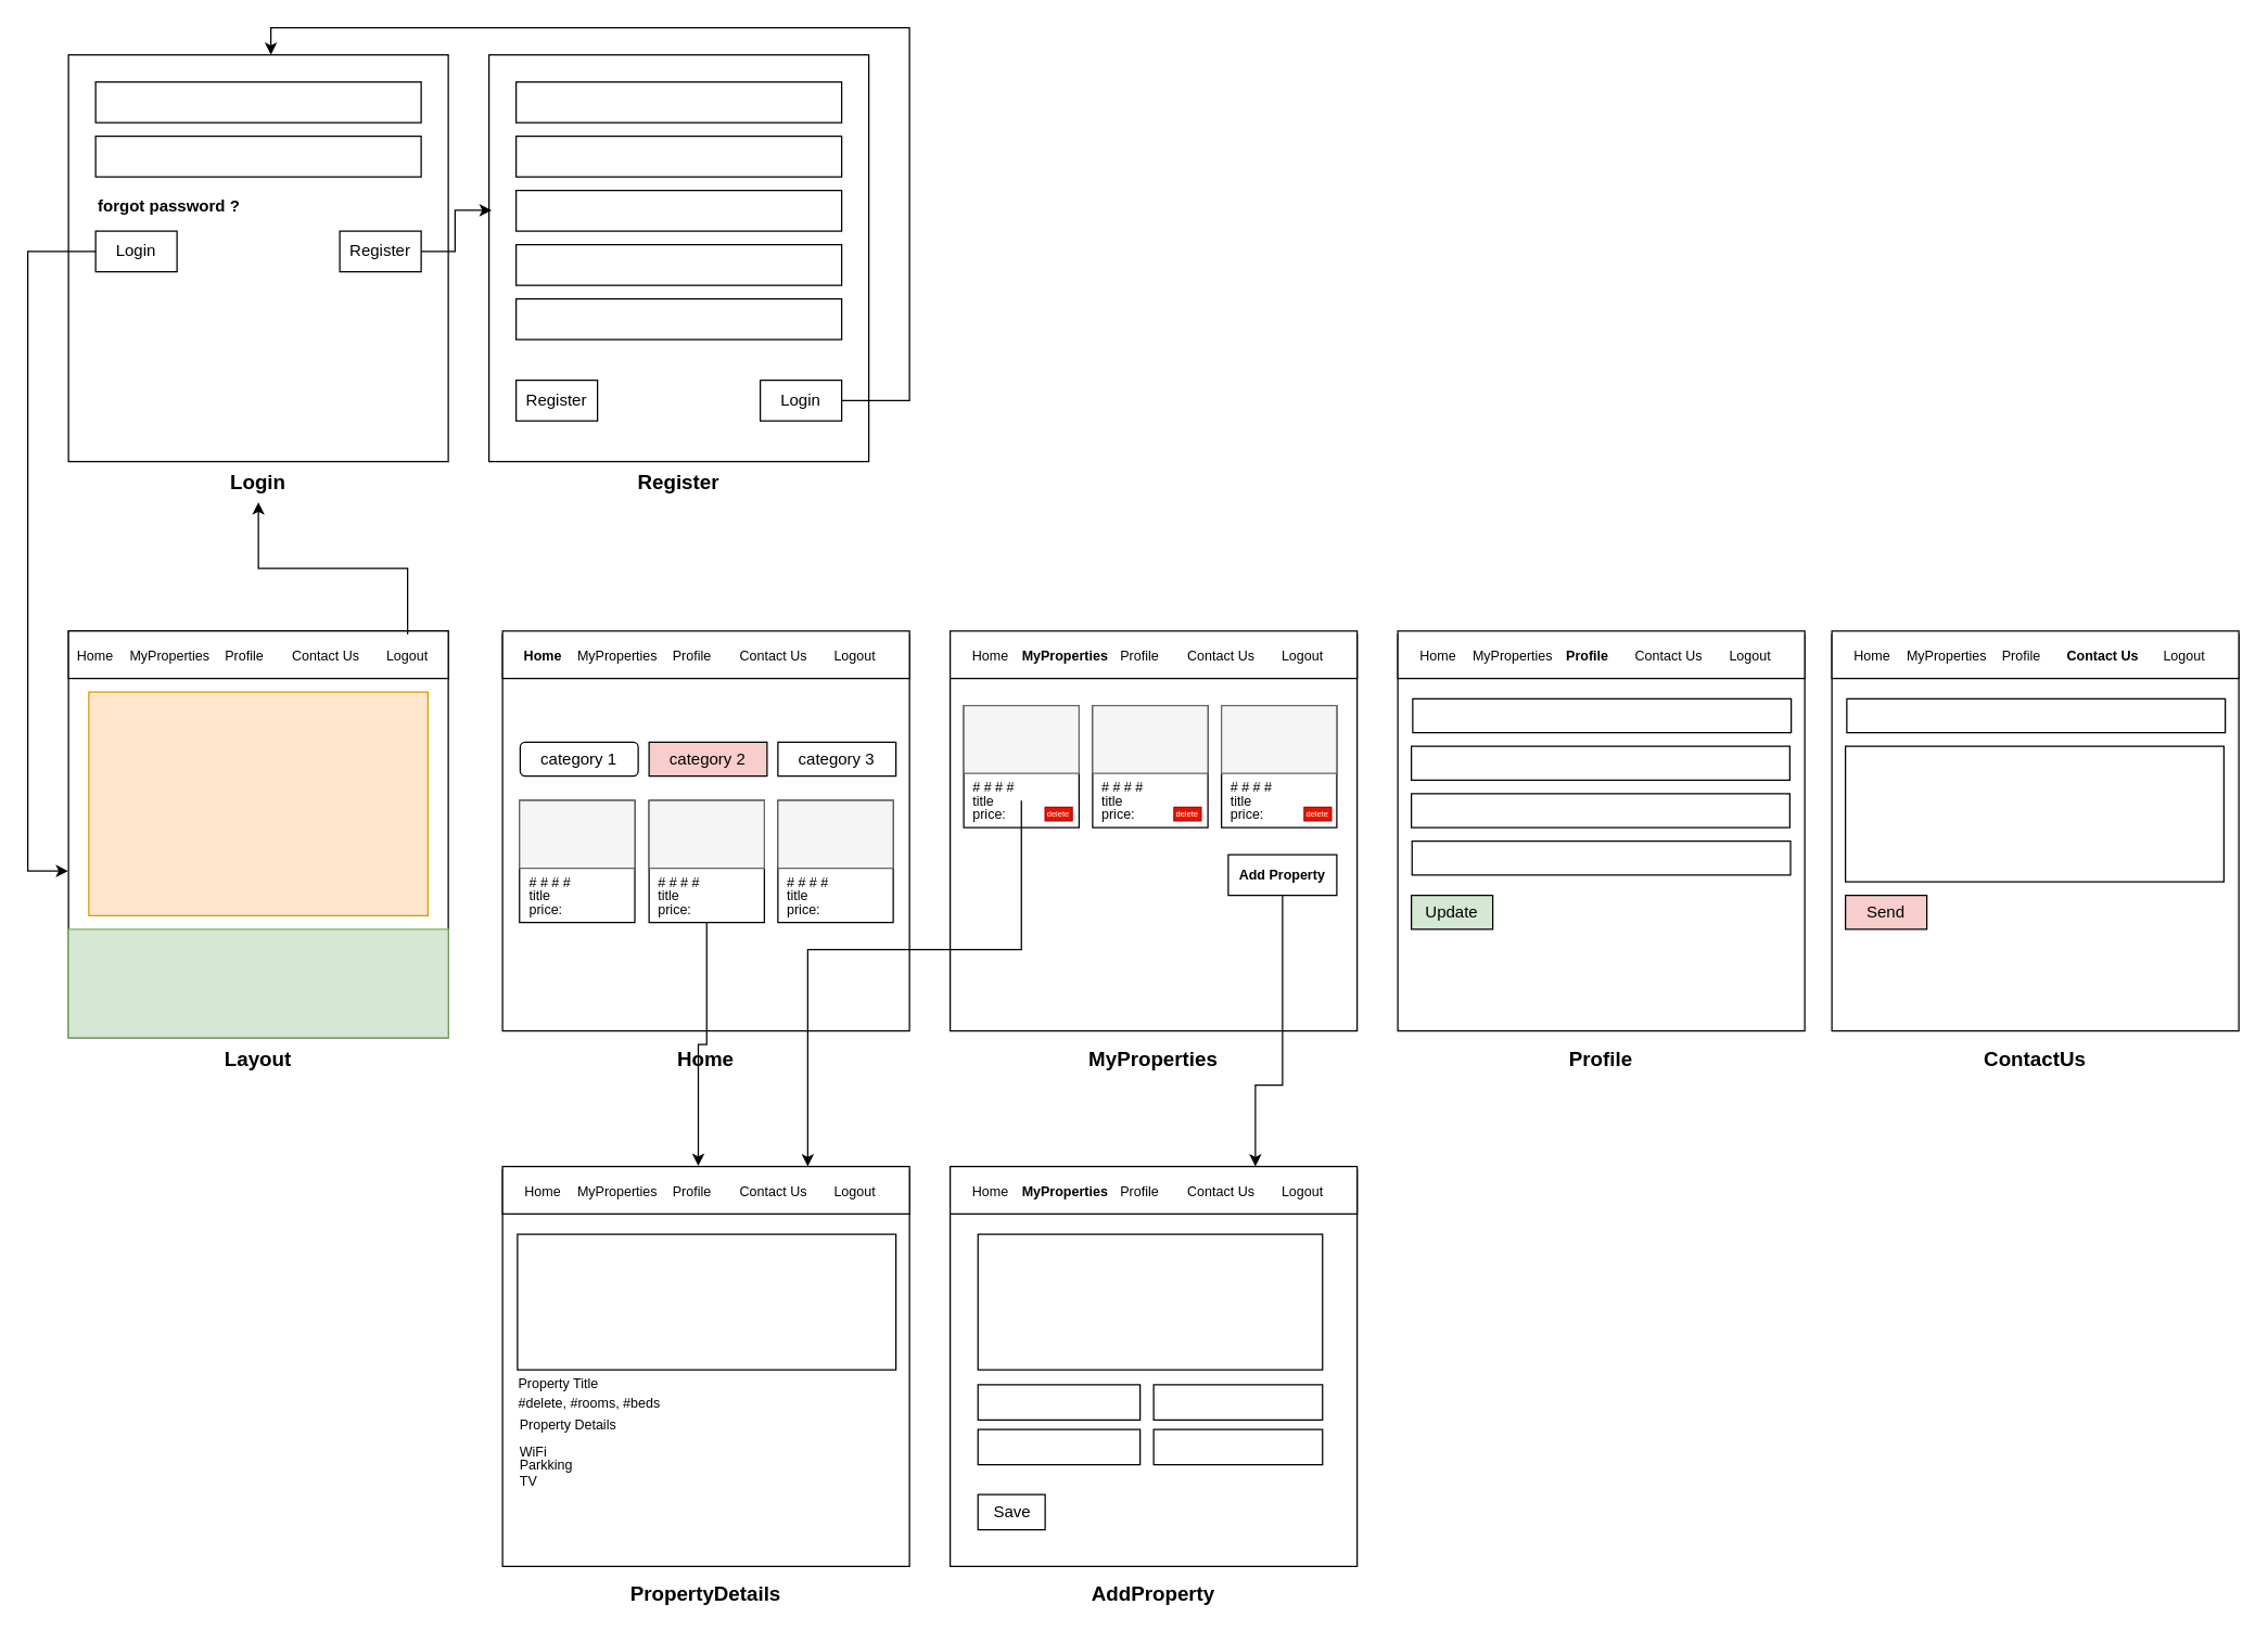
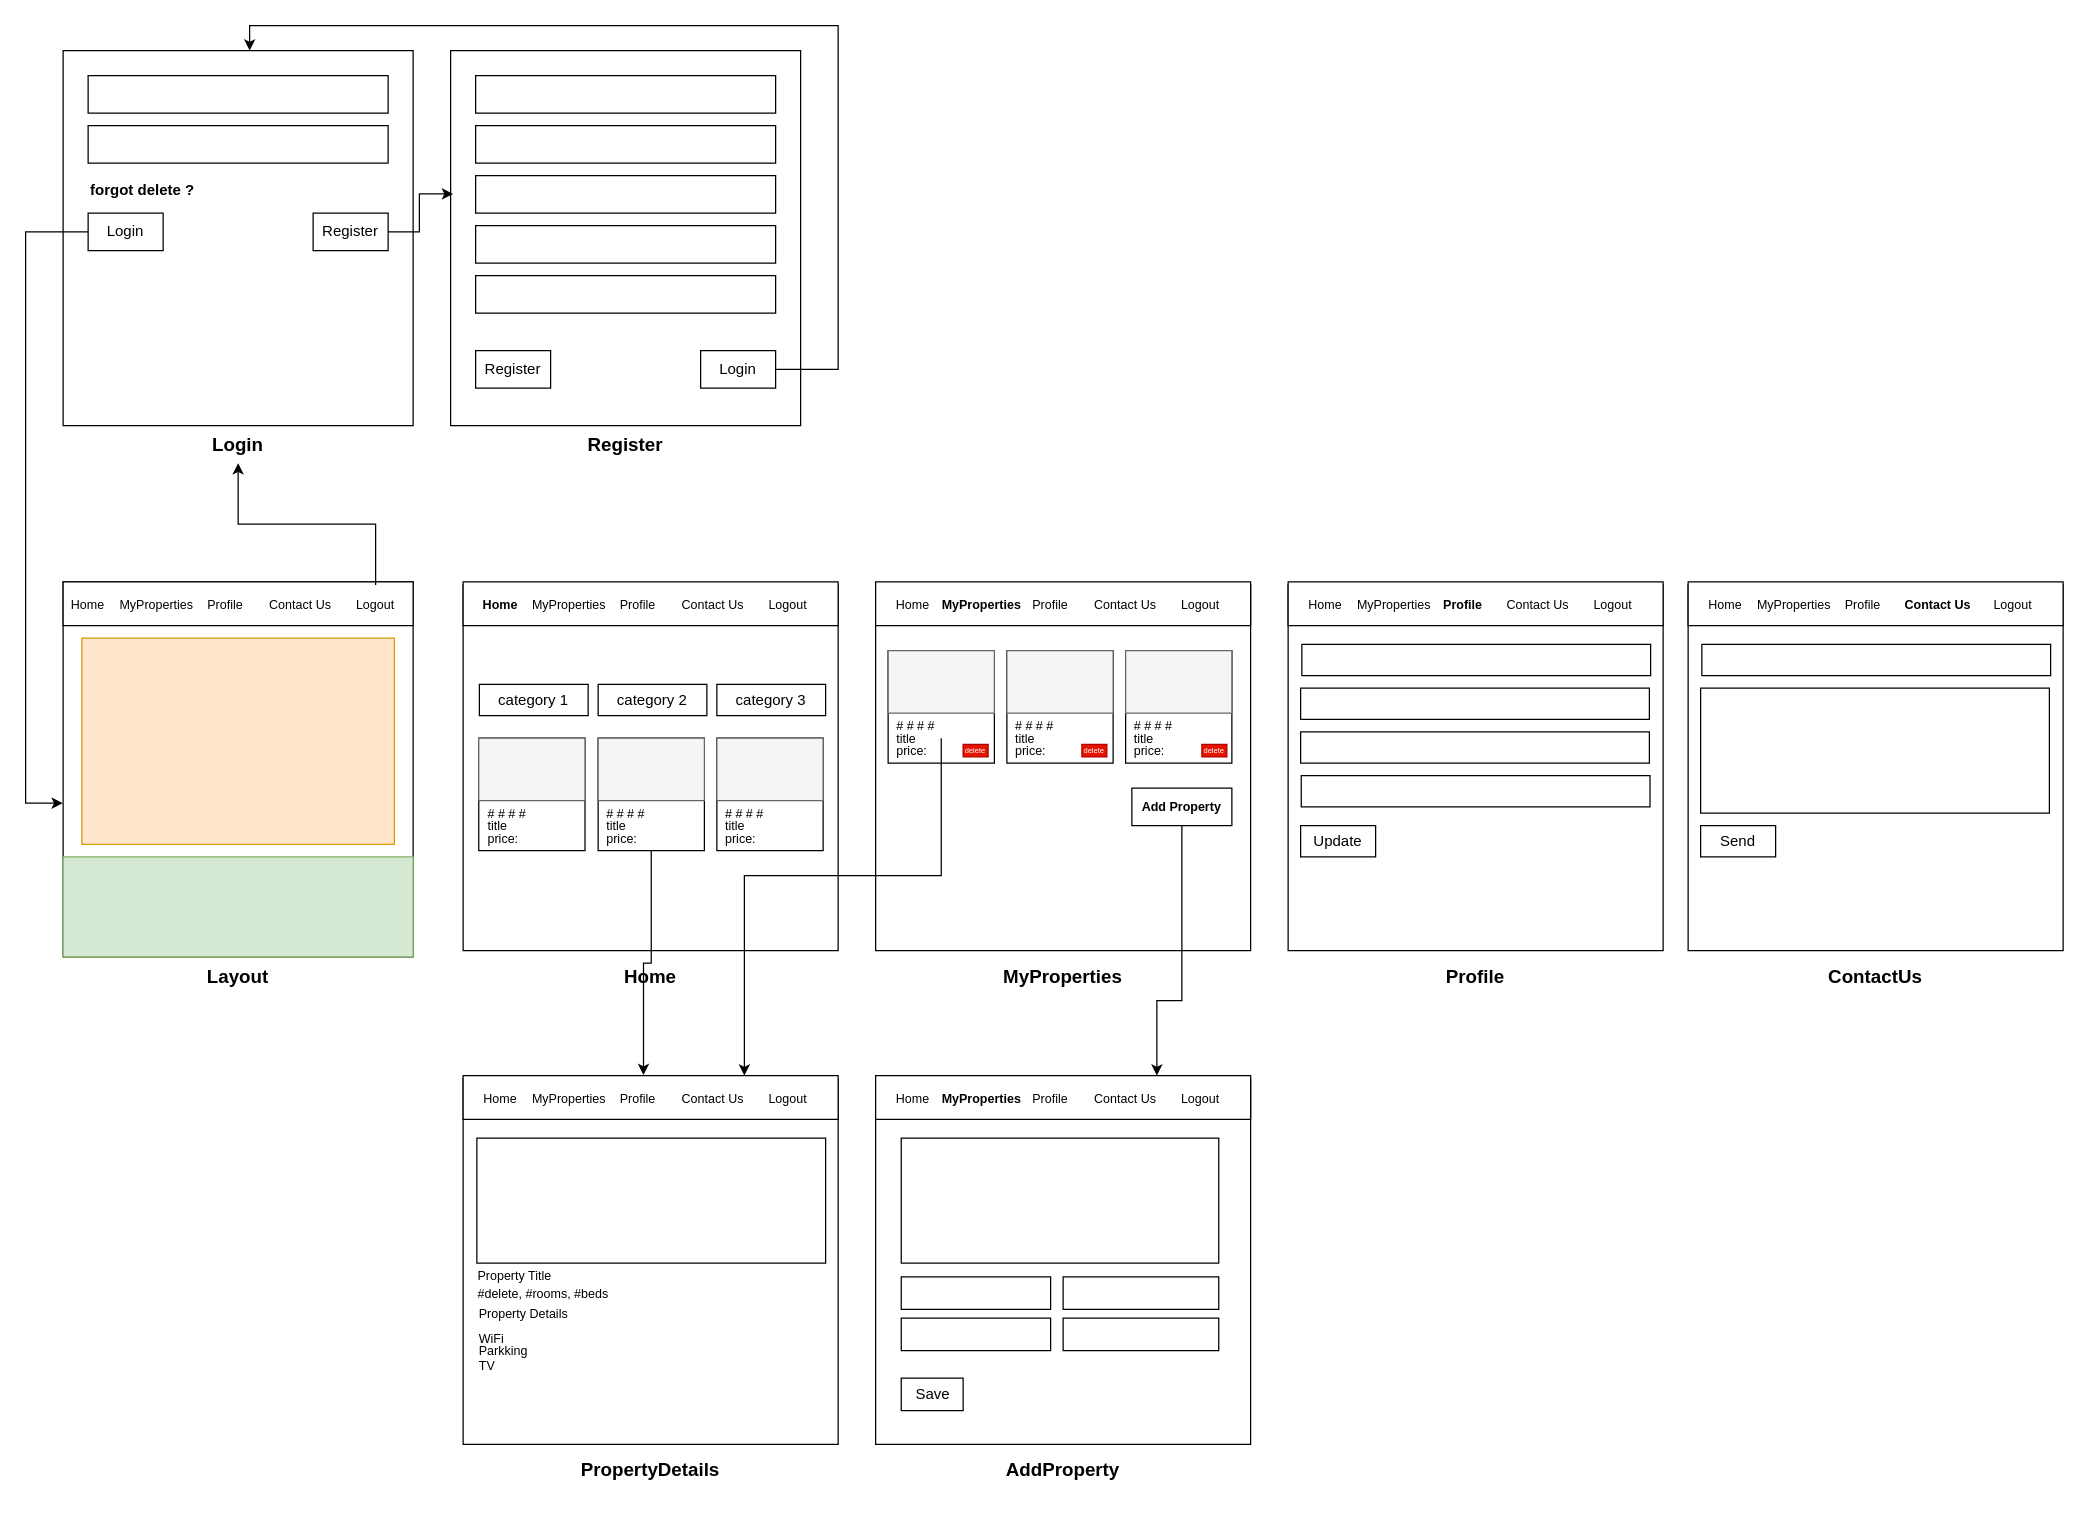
- <mxCell id="143" value="forgot password ?" style="text;html=1;align=left;verticalAlign=middle;whiteSpace=wrap;rounded=0;fontStyle=1" vertex="1" parent="1"><mxGeometry x="70" y="137" width="240" height="30" as="geometry" /></mxCell>
+ <mxCell id="143" value="forgot delete ?" style="text;html=1;align=left;verticalAlign=middle;whiteSpace=wrap;rounded=0;fontStyle=1" vertex="1" parent="1"><mxGeometry x="70" y="137" width="240" height="30" as="geometry" /></mxCell>
- <mxCell id="144" value="category 1" style="whiteSpace=wrap;html=1;rounded=1;" vertex="1" parent="1"><mxGeometry x="383" y="547" width="87" height="25" as="geometry" /></mxCell>
+ <mxCell id="144" value="category 1" style="rounded=0;whiteSpace=wrap;html=1;" vertex="1" parent="1"><mxGeometry x="383" y="547" width="87" height="25" as="geometry" /></mxCell>
- <mxCell id="145" value="category 2" style="rounded=0;whiteSpace=wrap;html=1;fillColor=#f8cecc;" vertex="1" parent="1"><mxGeometry x="478" y="547" width="87" height="25" as="geometry" /></mxCell>
+ <mxCell id="145" value="category 2" style="rounded=0;whiteSpace=wrap;html=1;" vertex="1" parent="1"><mxGeometry x="478" y="547" width="87" height="25" as="geometry" /></mxCell>
- <mxCell id="97" value="Update" style="rounded=0;whiteSpace=wrap;html=1;fillColor=#d5e8d4;" vertex="1" parent="1"><mxGeometry x="1040" y="660" width="60" height="25" as="geometry" /></mxCell>
+ <mxCell id="97" value="Update" style="rounded=0;whiteSpace=wrap;html=1;" vertex="1" parent="1"><mxGeometry x="1040" y="660" width="60" height="25" as="geometry" /></mxCell>
- <mxCell id="108" value="Send" style="rounded=0;whiteSpace=wrap;html=1;fillColor=#f8cecc;" vertex="1" parent="1"><mxGeometry x="1360" y="660" width="60" height="25" as="geometry" /></mxCell>
+ <mxCell id="108" value="Send" style="rounded=0;whiteSpace=wrap;html=1;" vertex="1" parent="1"><mxGeometry x="1360" y="660" width="60" height="25" as="geometry" /></mxCell>
